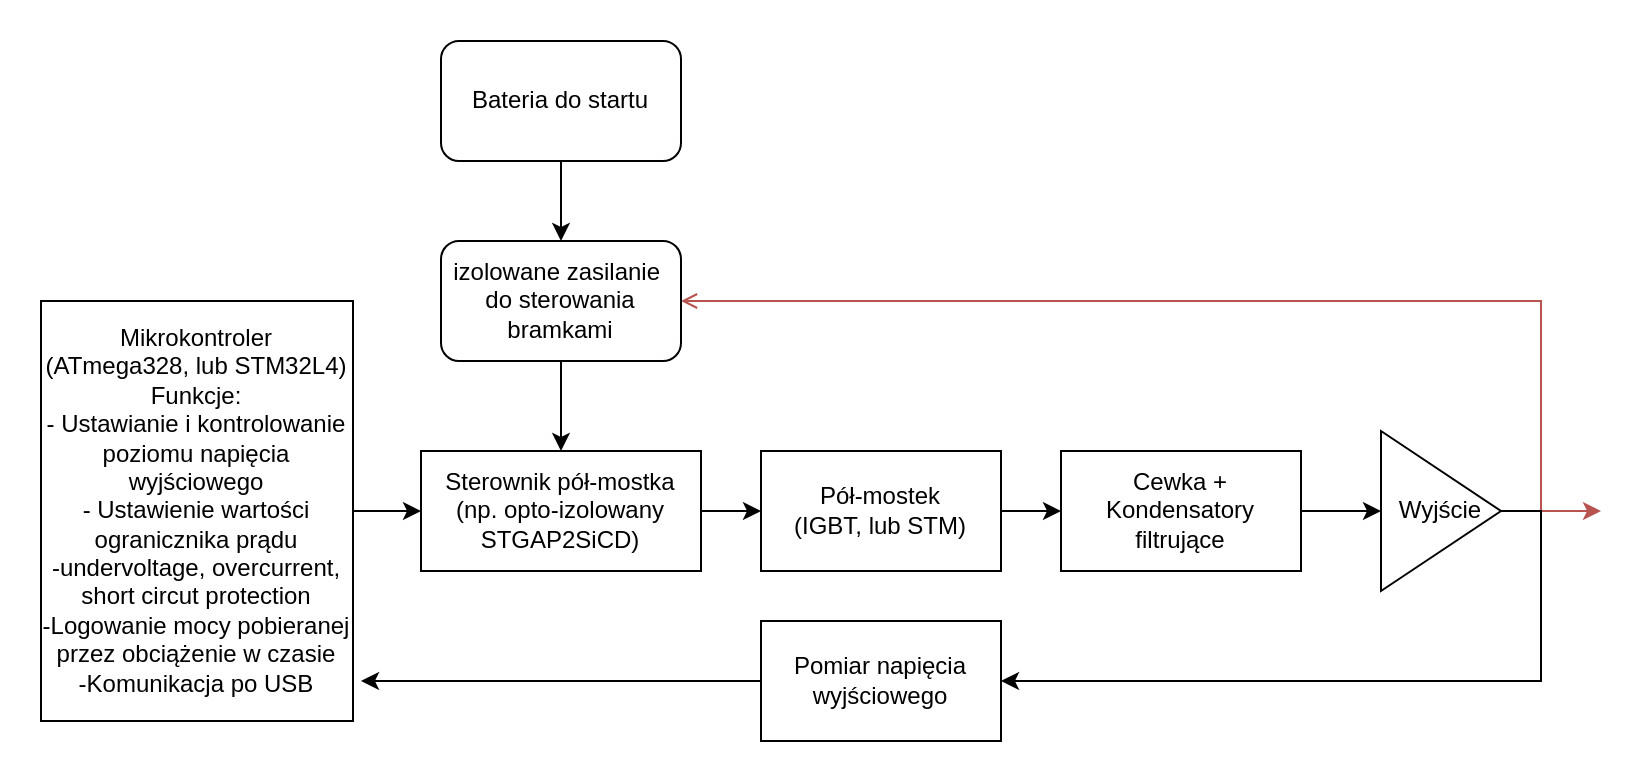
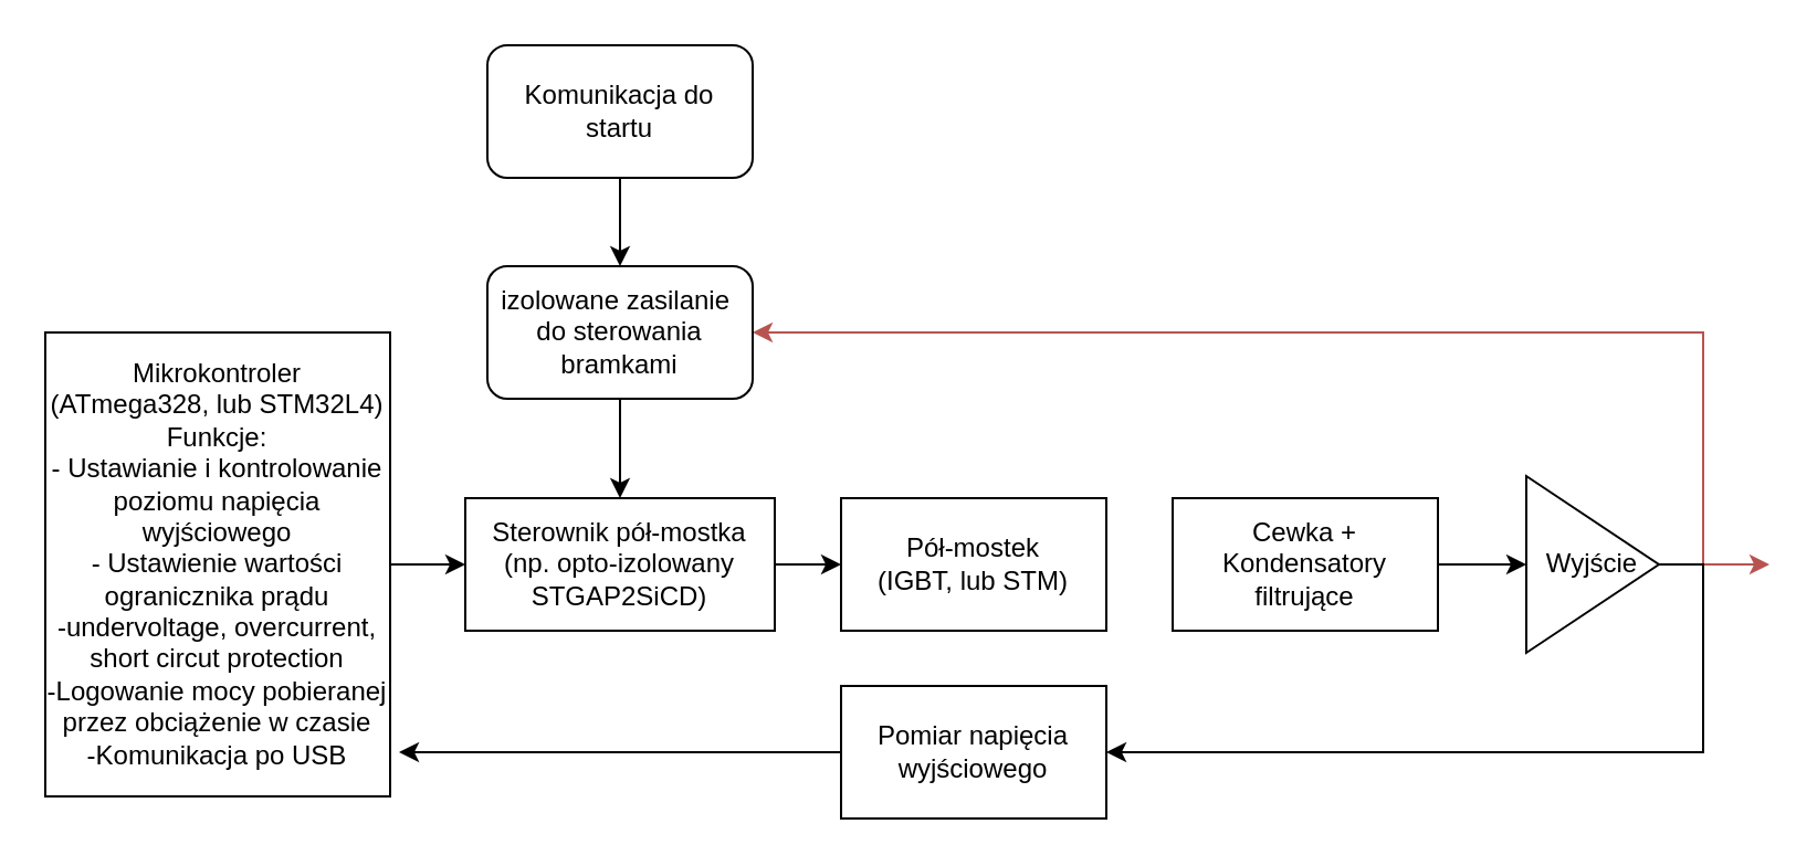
- <mxCell id="17" value="Bateria do startu" style="rounded=1;whiteSpace=wrap;html=1;" vertex="1" parent="1"><mxGeometry x="220" y="20" width="120" height="60" as="geometry" /></mxCell>
+ <mxCell id="17" value="Komunikacja do startu" style="rounded=1;whiteSpace=wrap;html=1;" vertex="1" parent="1"><mxGeometry x="220" y="20" width="120" height="60" as="geometry" /></mxCell>
- <mxCell id="10" style="edgeStyle=orthogonalEdgeStyle;rounded=0;orthogonalLoop=1;jettySize=auto;html=1;entryX=1;entryY=0.5;entryDx=0;entryDy=0;fillColor=#f8cecc;strokeColor=#b85450;endArrow=open;" edge="1" parent="1" source="13" target="15"><mxGeometry relative="1" as="geometry"><Array as="points"><mxPoint x="770" y="255" /><mxPoint x="770" y="150" /></Array></mxGeometry></mxCell>
+ <mxCell id="10" style="edgeStyle=orthogonalEdgeStyle;rounded=0;orthogonalLoop=1;jettySize=auto;html=1;entryX=1;entryY=0.5;entryDx=0;entryDy=0;fillColor=#f8cecc;strokeColor=#b85450;" edge="1" parent="1" source="13" target="15"><mxGeometry relative="1" as="geometry"><Array as="points"><mxPoint x="770" y="255" /><mxPoint x="770" y="150" /></Array></mxGeometry></mxCell>
- <mxCell id="6" value="" style="edgeStyle=orthogonalEdgeStyle;rounded=0;orthogonalLoop=1;jettySize=auto;html=1;" edge="1" parent="1" source="7" target="9"><mxGeometry relative="1" as="geometry" /></mxCell>
